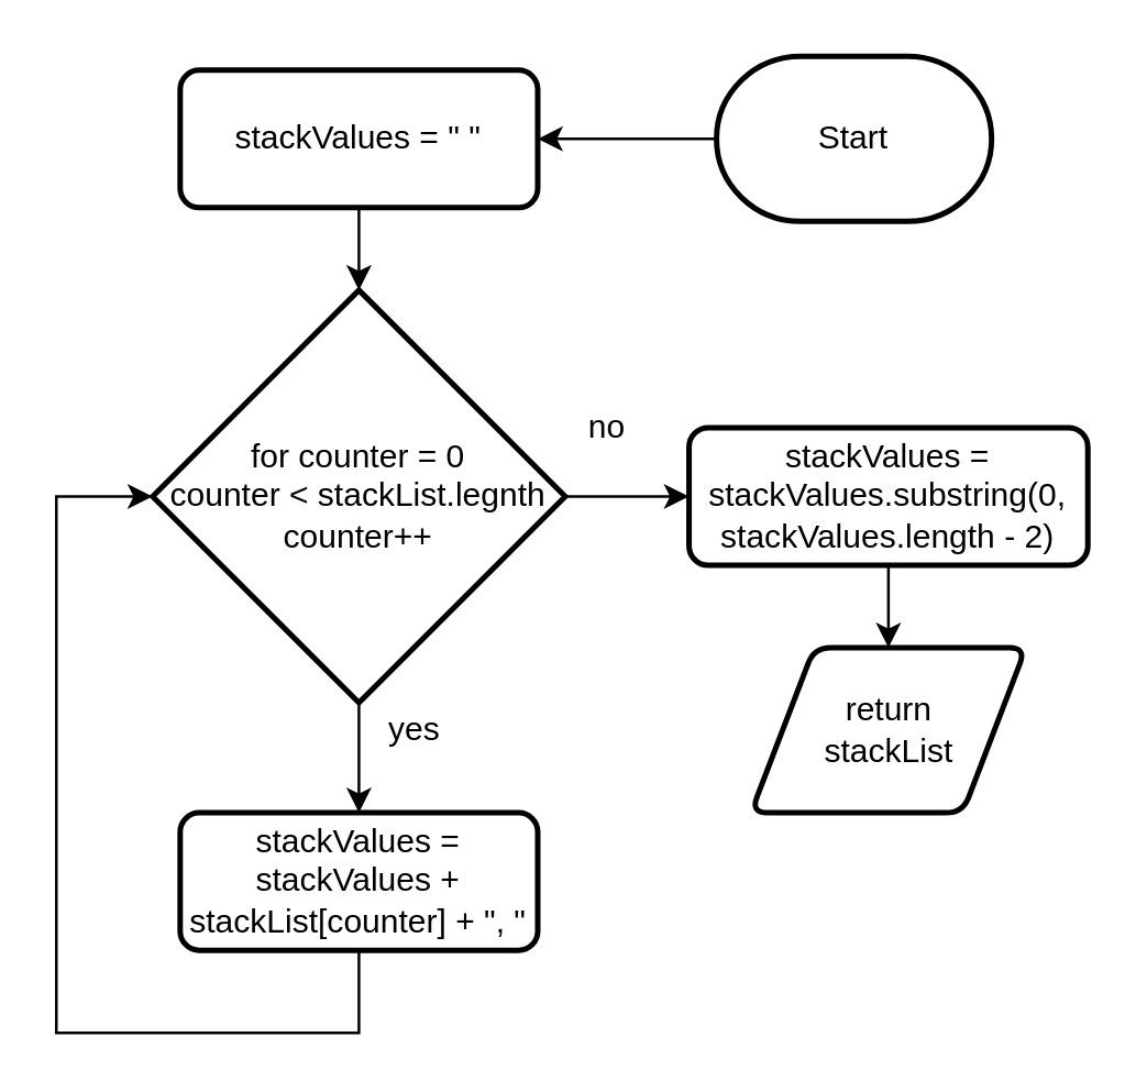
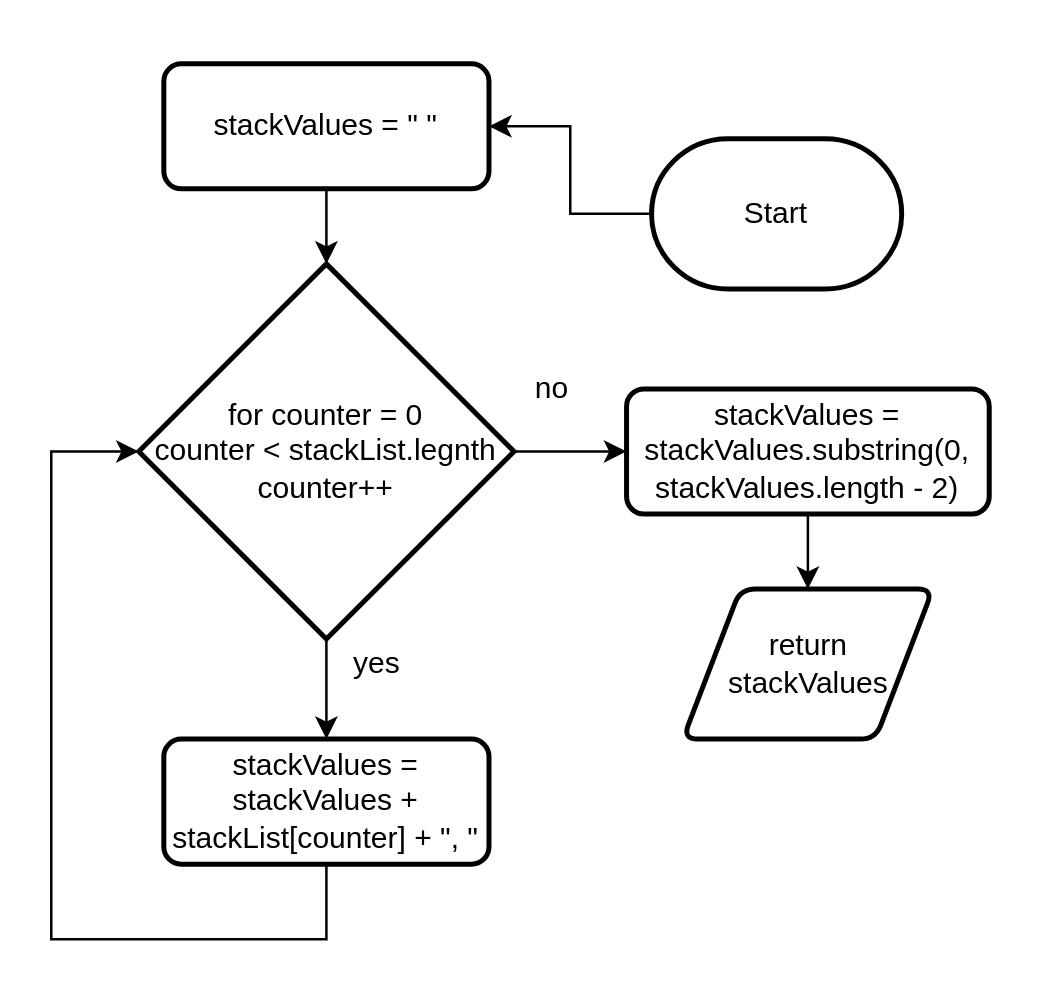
- <mxCell id="3" value="Start" style="strokeWidth=2;html=1;shape=mxgraph.flowchart.terminator;whiteSpace=wrap;" vertex="1" parent="1"><mxGeometry x="260" y="20" width="100" height="60" as="geometry" /></mxCell>
+ <mxCell id="3" value="Start" style="strokeWidth=2;html=1;shape=mxgraph.flowchart.terminator;whiteSpace=wrap;" vertex="1" parent="1"><mxGeometry x="260" y="55" width="100" height="60" as="geometry" /></mxCell>
- <mxCell id="15" value="return&lt;br&gt;stackList" style="shape=parallelogram;html=1;strokeWidth=2;perimeter=parallelogramPerimeter;whiteSpace=wrap;rounded=1;arcSize=12;size=0.23;" vertex="1" parent="1"><mxGeometry x="272.5" y="235" width="100" height="60" as="geometry" /></mxCell>
+ <mxCell id="15" value="return&lt;br&gt;stackValues" style="shape=parallelogram;html=1;strokeWidth=2;perimeter=parallelogramPerimeter;whiteSpace=wrap;rounded=1;arcSize=12;size=0.23;" vertex="1" parent="1"><mxGeometry x="272.5" y="235" width="100" height="60" as="geometry" /></mxCell>
